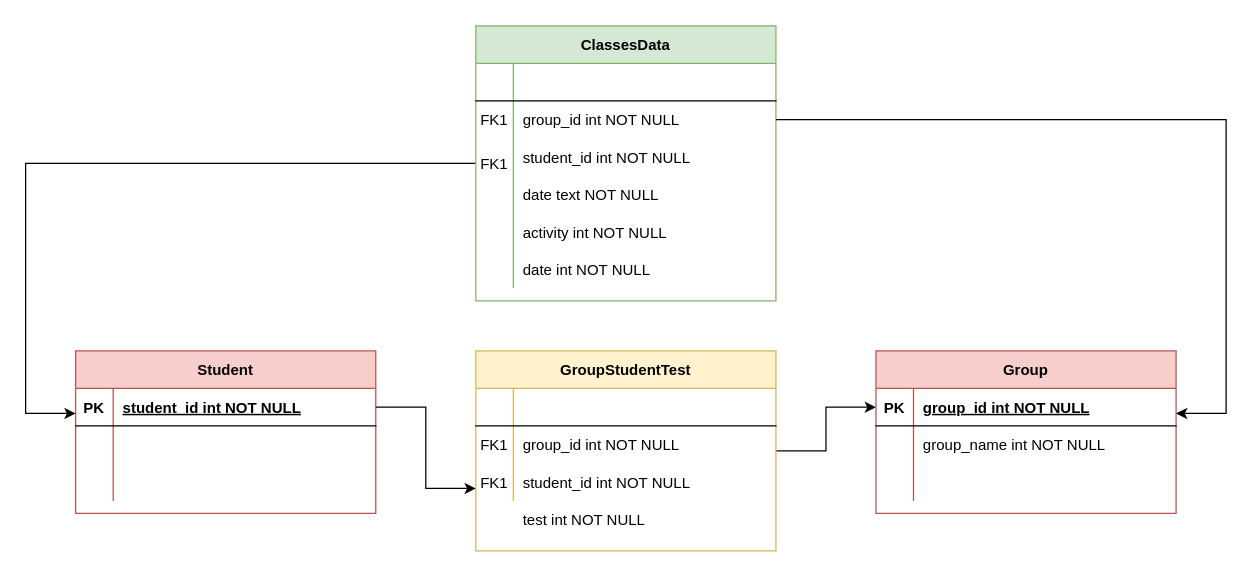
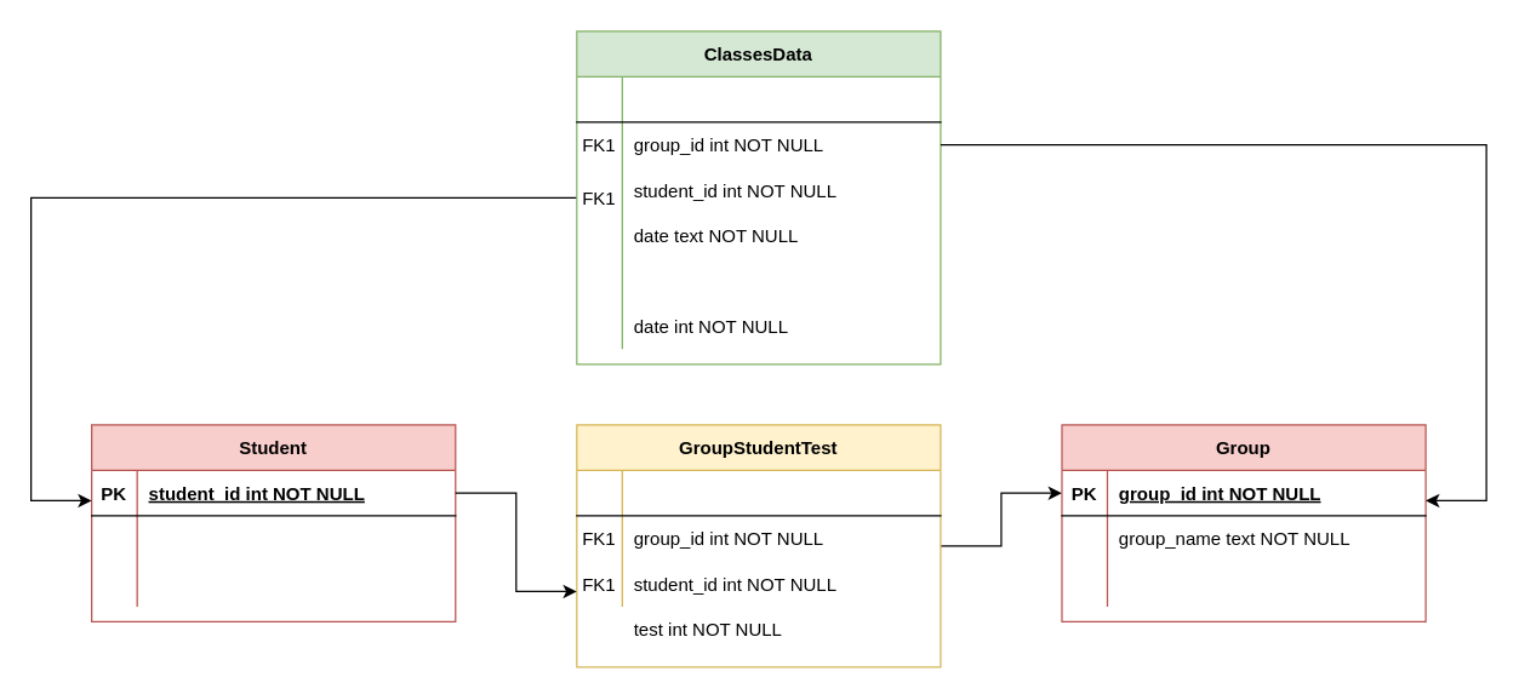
- <mxCell id="48" value="activity int NOT NULL" style="shape=partialRectangle;overflow=hidden;connectable=0;fillColor=none;top=0;left=0;bottom=0;right=0;align=left;spacingLeft=6;" vertex="1" parent="46"><mxGeometry x="30" width="210" height="30" as="geometry"><mxRectangle width="210" height="30" as="alternateBounds" /></mxGeometry></mxCell>
- <mxCell id="28" value="group_name int NOT NULL" style="shape=partialRectangle;overflow=hidden;connectable=0;fillColor=none;top=0;left=0;bottom=0;right=0;align=left;spacingLeft=6;" vertex="1" parent="26"><mxGeometry x="30" width="210" height="30" as="geometry"><mxRectangle width="210" height="30" as="alternateBounds" /></mxGeometry></mxCell>
+ <mxCell id="28" value="group_name text NOT NULL" style="shape=partialRectangle;overflow=hidden;connectable=0;fillColor=none;top=0;left=0;bottom=0;right=0;align=left;spacingLeft=6;" vertex="1" parent="26"><mxGeometry x="30" width="210" height="30" as="geometry"><mxRectangle width="210" height="30" as="alternateBounds" /></mxGeometry></mxCell>
